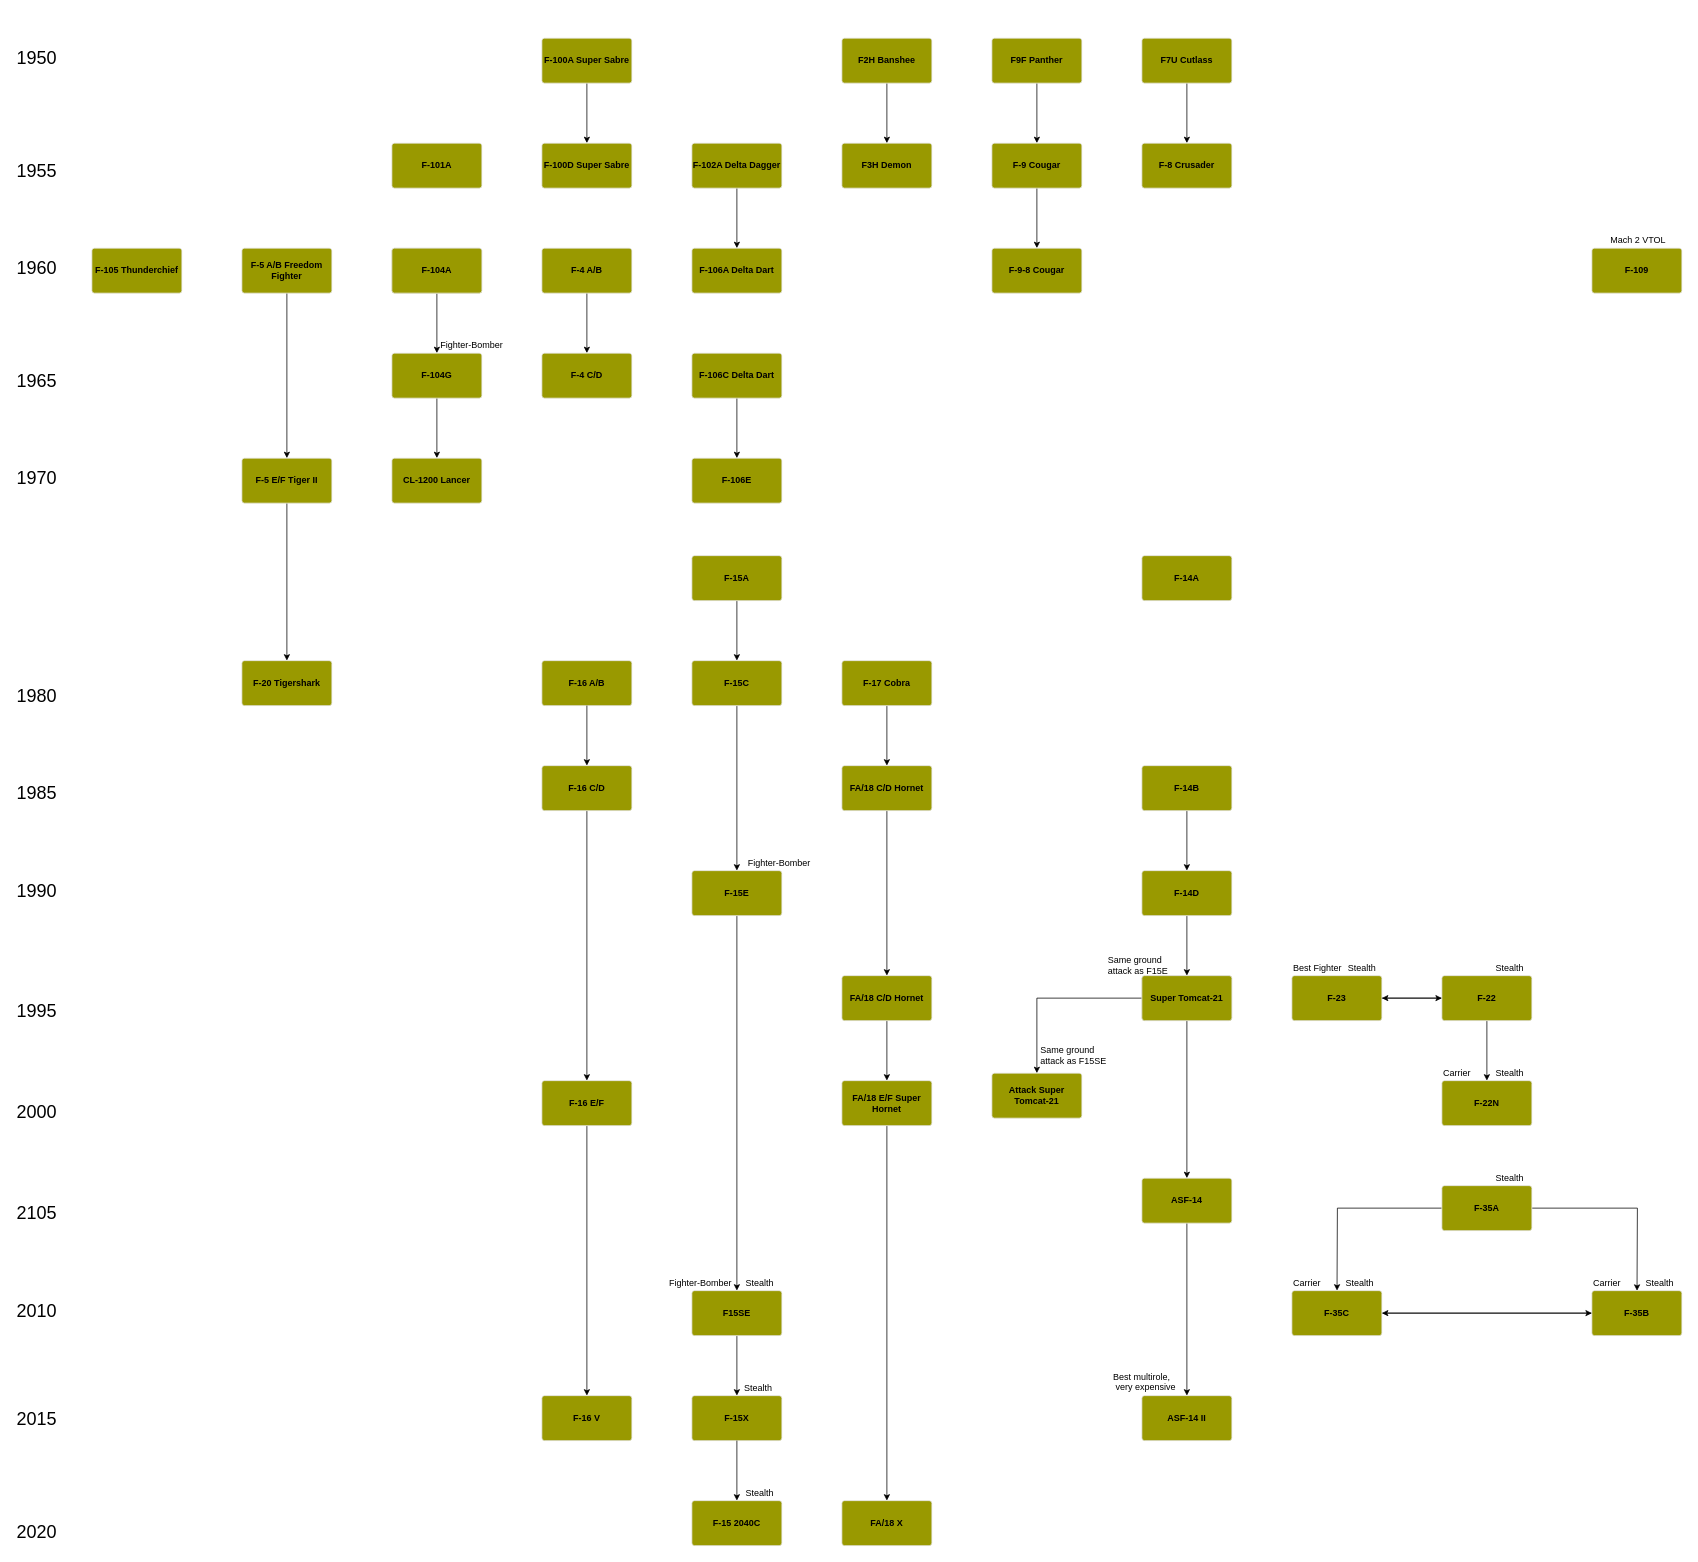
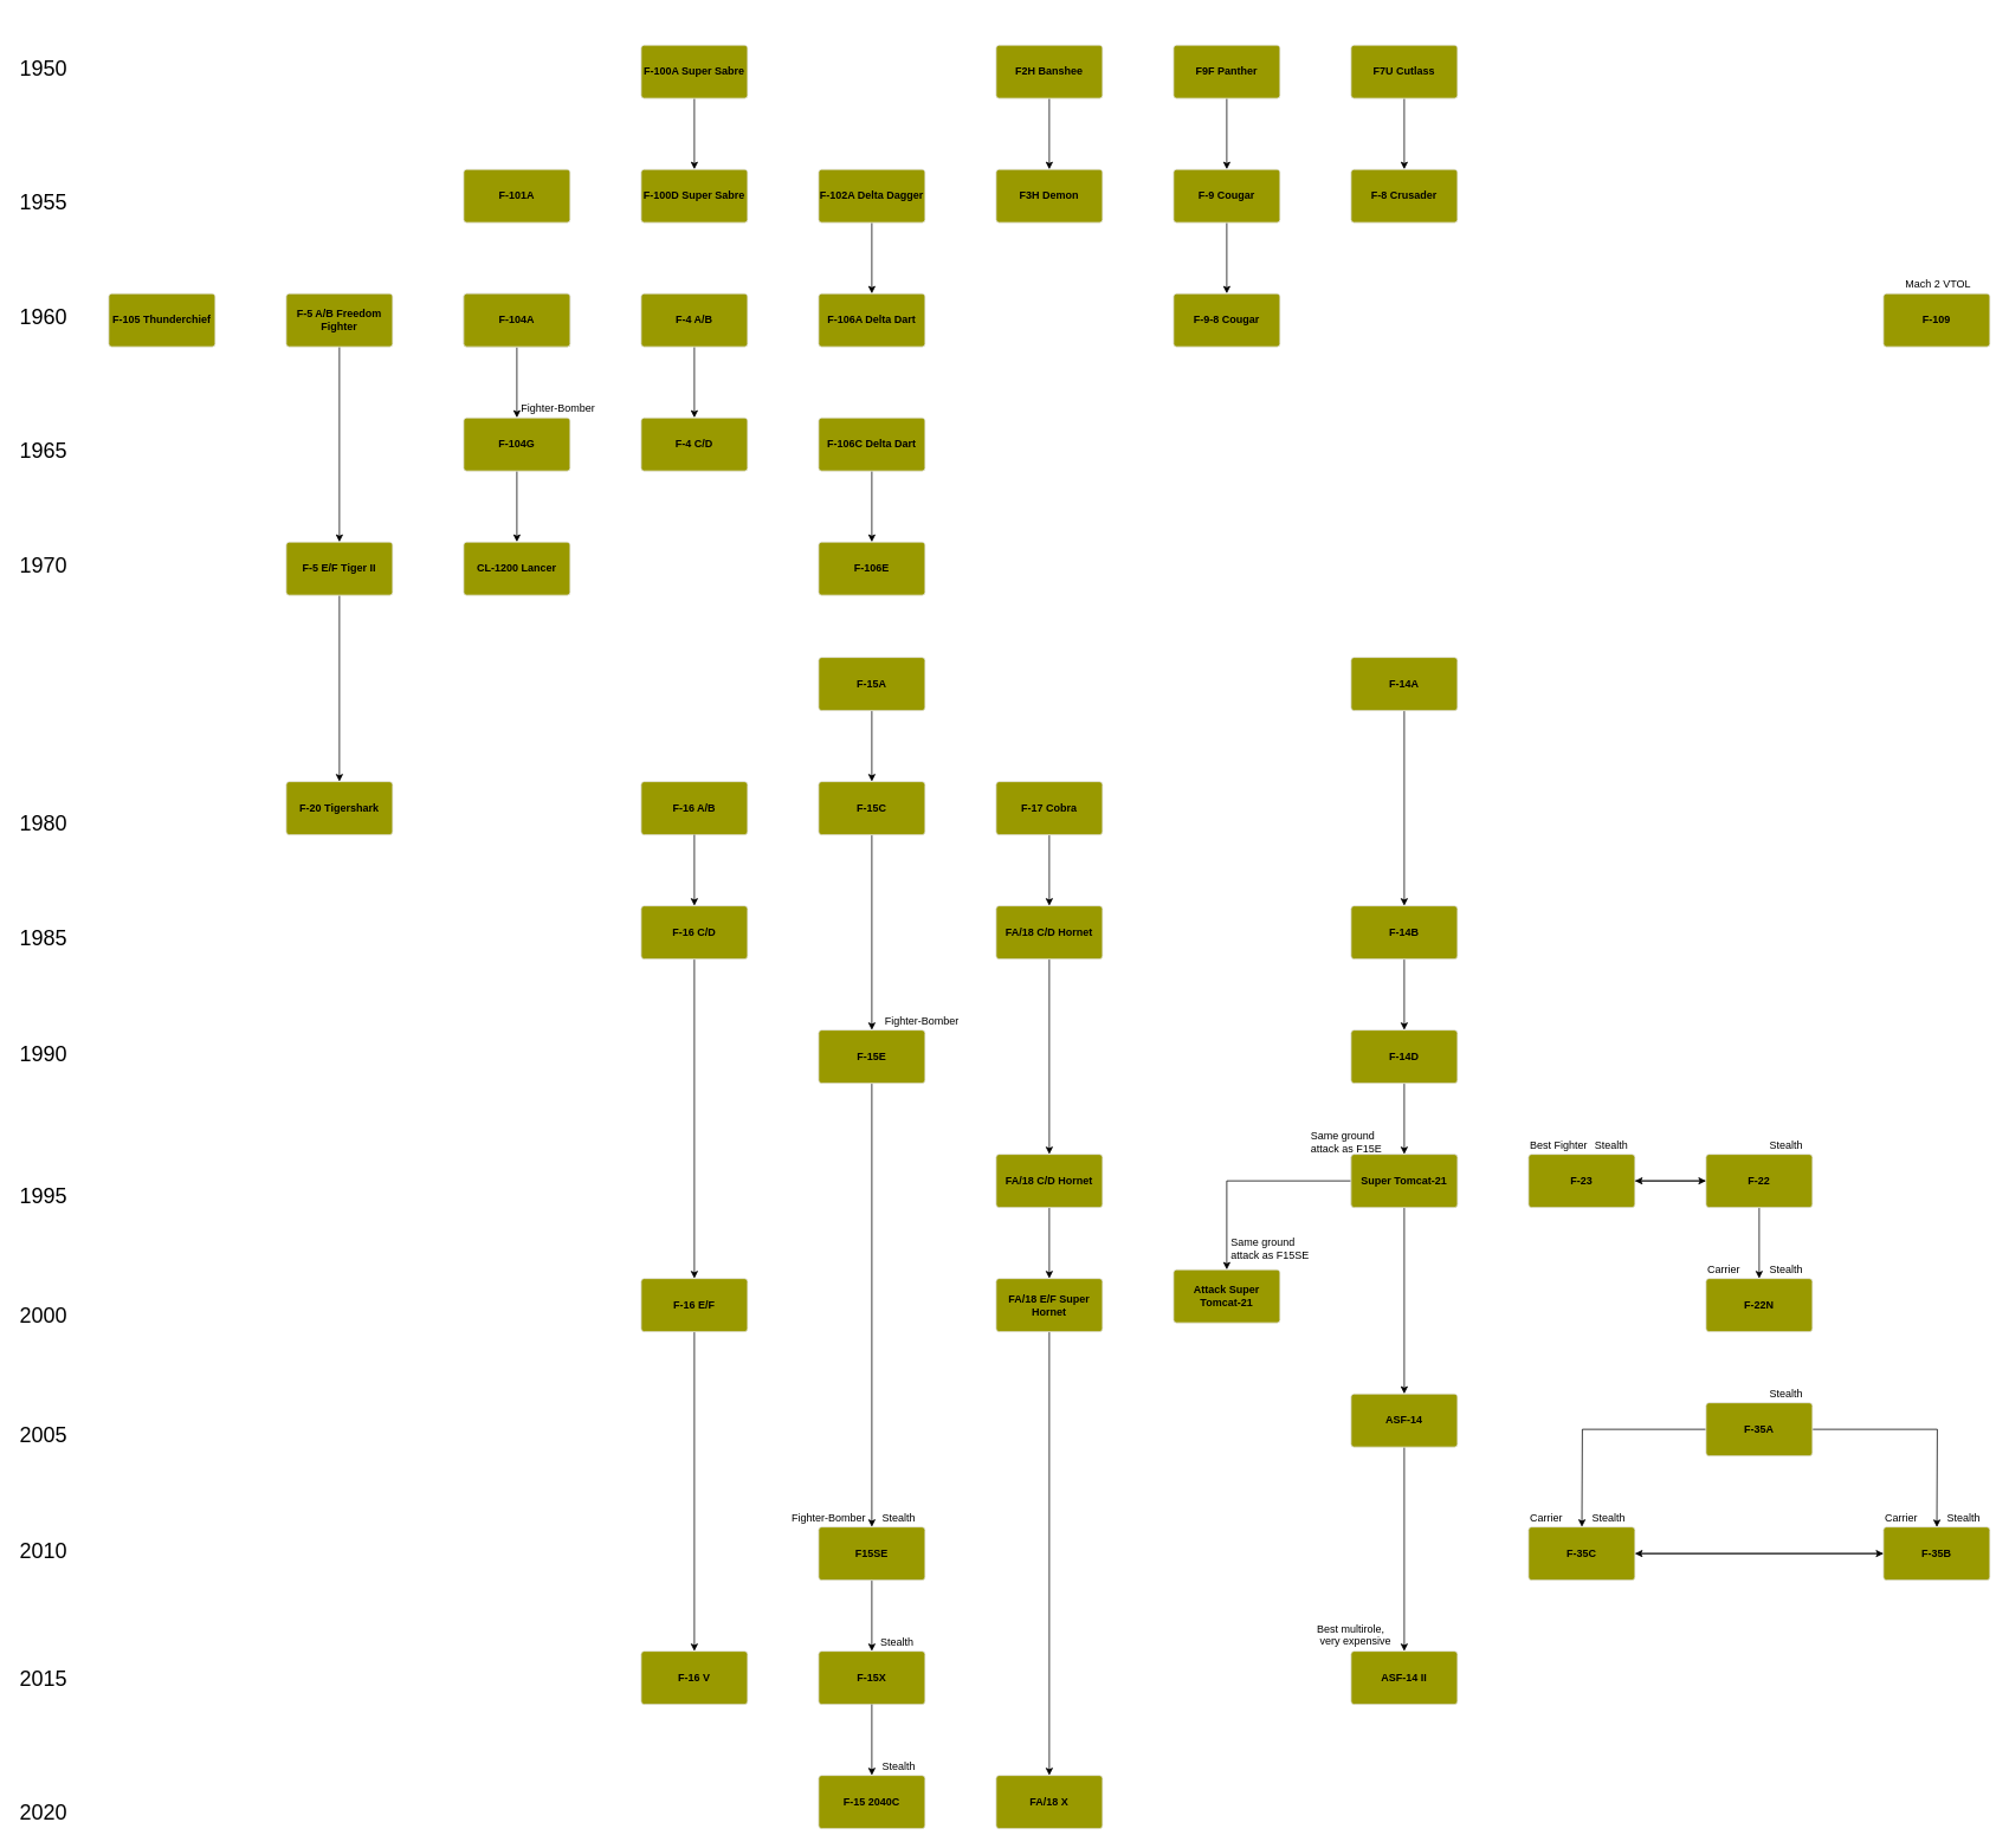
+ <mxCell id="39" style="edgeStyle=orthogonalEdgeStyle;rounded=0;html=1;jettySize=auto;orthogonalLoop=1;" edge="1" parent="1" source="40" target="42"><mxGeometry relative="1" as="geometry" /></mxCell>
- <mxCell id="83" value="&lt;font style=&quot;font-size: 24px&quot;&gt;2105&lt;/font&gt;" style="text;html=1;resizable=0;points=[];autosize=1;align=left;verticalAlign=top;spacingTop=-4;" vertex="1" parent="1"><mxGeometry x="20" y="1600" width="70" height="20" as="geometry" /></mxCell>
+ <mxCell id="83" value="&lt;font style=&quot;font-size: 24px&quot;&gt;2005&lt;/font&gt;" style="text;html=1;resizable=0;points=[];autosize=1;align=left;verticalAlign=top;spacingTop=-4;" vertex="1" parent="1"><mxGeometry x="20" y="1600" width="70" height="20" as="geometry" /></mxCell>
